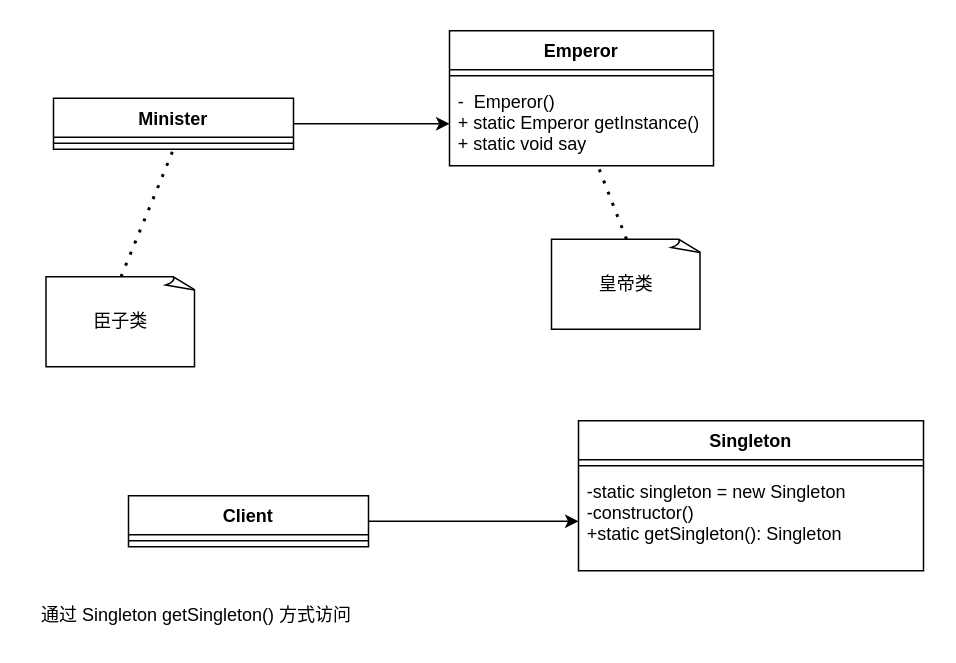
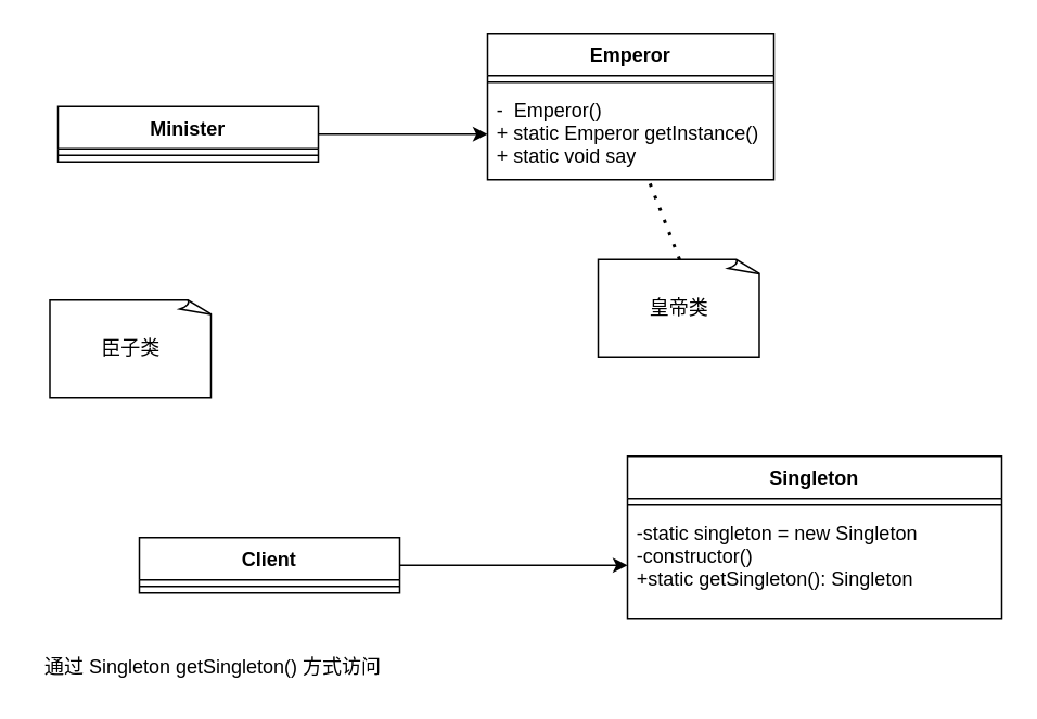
- <mxCell id="8" value="" style="endArrow=none;dashed=1;html=1;dashPattern=1 3;strokeWidth=2;rounded=0;elbow=vertical;entryX=0.5;entryY=1;entryDx=0;entryDy=0;exitX=0.5;exitY=0;exitDx=0;exitDy=0;exitPerimeter=0;" parent="1" source="9" target="3" edge="1"><mxGeometry width="50" height="50" relative="1" as="geometry"><mxPoint x="115" y="174" as="sourcePoint" /><mxPoint x="145" y="124" as="targetPoint" /></mxGeometry></mxCell>
